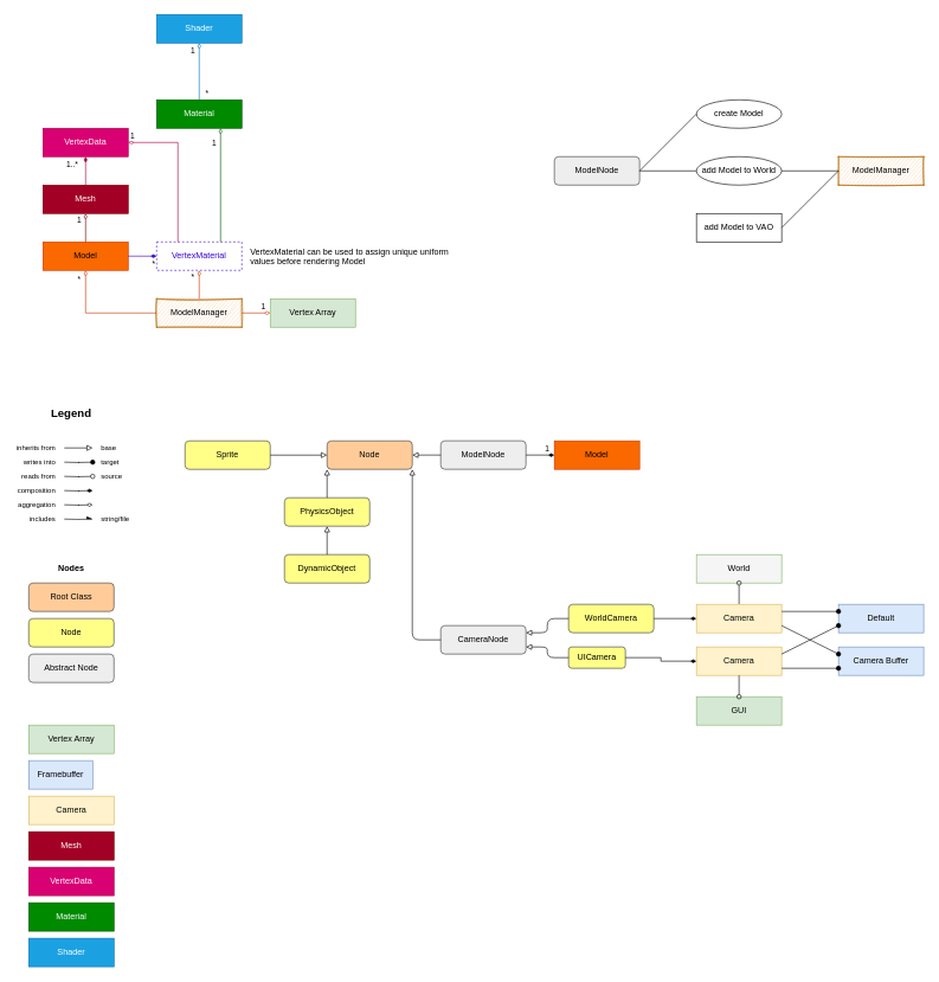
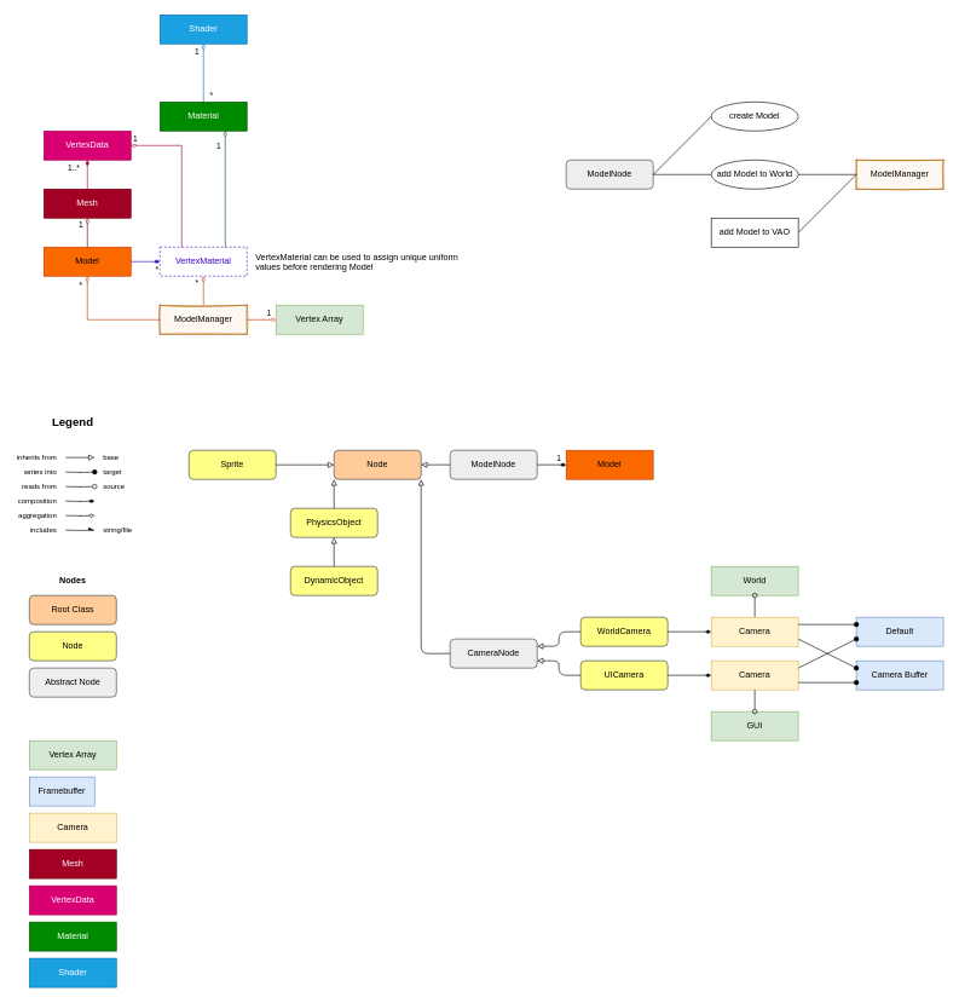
- <mxCell id="27" value="World" style="rounded=0;whiteSpace=wrap;html=1;fillColor=#f5f5f5;strokeColor=#82b366;" parent="1" vertex="1"><mxGeometry x="980" y="780" width="120" height="40" as="geometry" /></mxCell>
+ <mxCell id="27" value="World" style="rounded=0;whiteSpace=wrap;html=1;fillColor=#d5e8d4;strokeColor=#82b366;" parent="1" vertex="1"><mxGeometry x="980" y="780" width="120" height="40" as="geometry" /></mxCell>
- <mxCell id="19" value="UICamera" style="rounded=1;whiteSpace=wrap;html=1;fillColor=#ffff88;strokeColor=#36393d;" parent="1" vertex="1"><mxGeometry x="800" y="910" width="80" height="30" as="geometry" /></mxCell>
+ <mxCell id="19" value="UICamera" style="rounded=1;whiteSpace=wrap;html=1;fillColor=#ffff88;strokeColor=#36393d;" parent="1" vertex="1"><mxGeometry x="800" y="910" width="120" height="40" as="geometry" /></mxCell>
